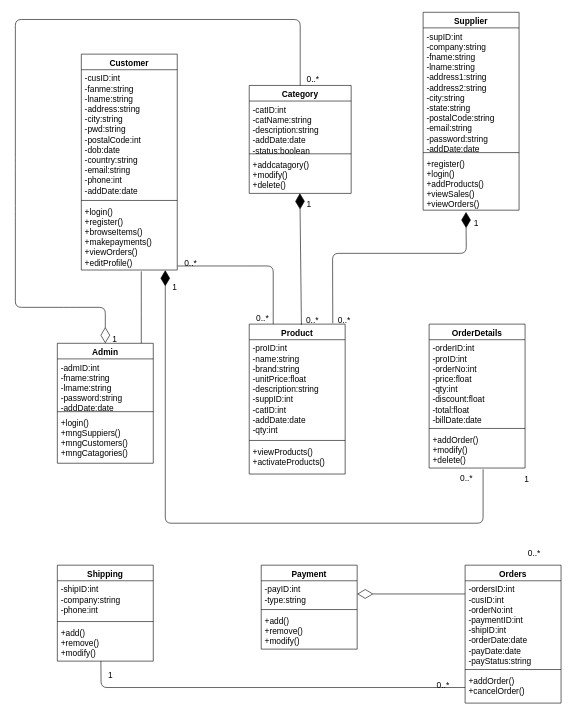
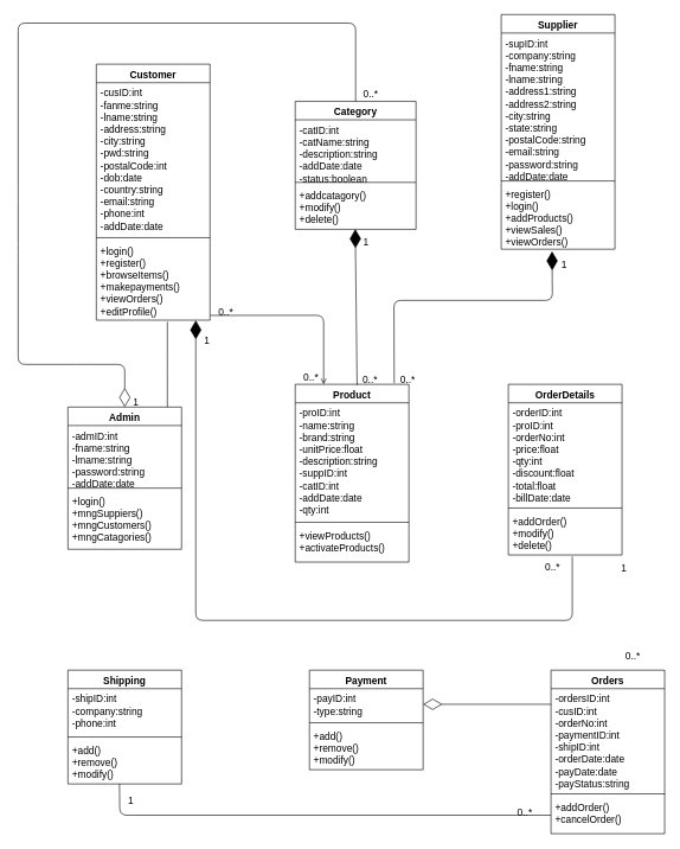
- <mxCell id="50" value="" style="endArrow=none;html=1;fontSize=14;exitX=1.003;exitY=0.94;exitDx=0;exitDy=0;exitPerimeter=0;entryX=0.25;entryY=0;entryDx=0;entryDy=0;" parent="1" source="5" target="14" edge="1"><mxGeometry width="50" height="50" relative="1" as="geometry"><mxPoint x="330" y="456.444" as="sourcePoint" /><mxPoint x="380" y="426.444" as="targetPoint" /><Array as="points"><mxPoint x="450" y="443" /></Array></mxGeometry></mxCell>
+ <mxCell id="50" value="" style="endArrow=open;html=1;fontSize=14;exitX=1.003;exitY=0.94;exitDx=0;exitDy=0;exitPerimeter=0;entryX=0.25;entryY=0;entryDx=0;entryDy=0;" parent="1" source="5" target="14" edge="1"><mxGeometry width="50" height="50" relative="1" as="geometry"><mxPoint x="330" y="456.444" as="sourcePoint" /><mxPoint x="380" y="426.444" as="targetPoint" /><Array as="points"><mxPoint x="450" y="443" /></Array></mxGeometry></mxCell>
